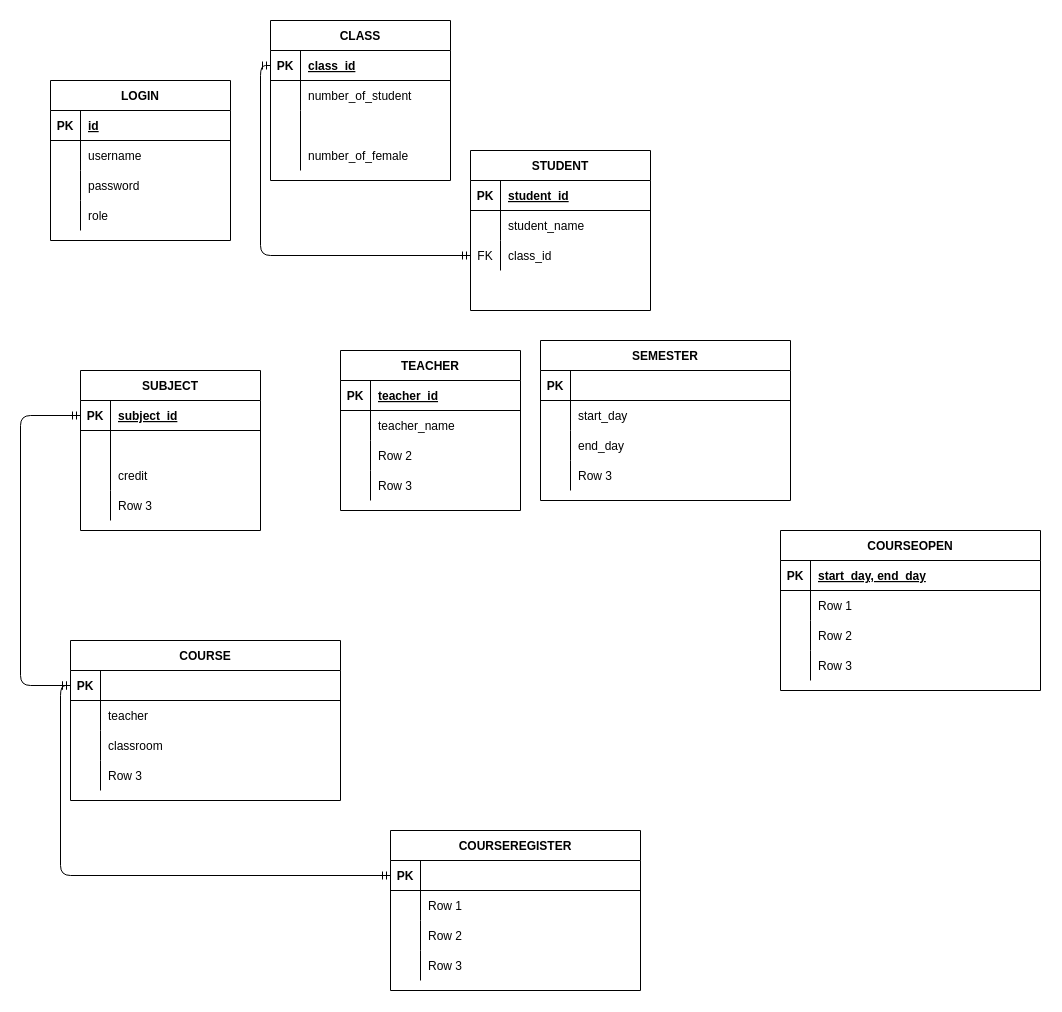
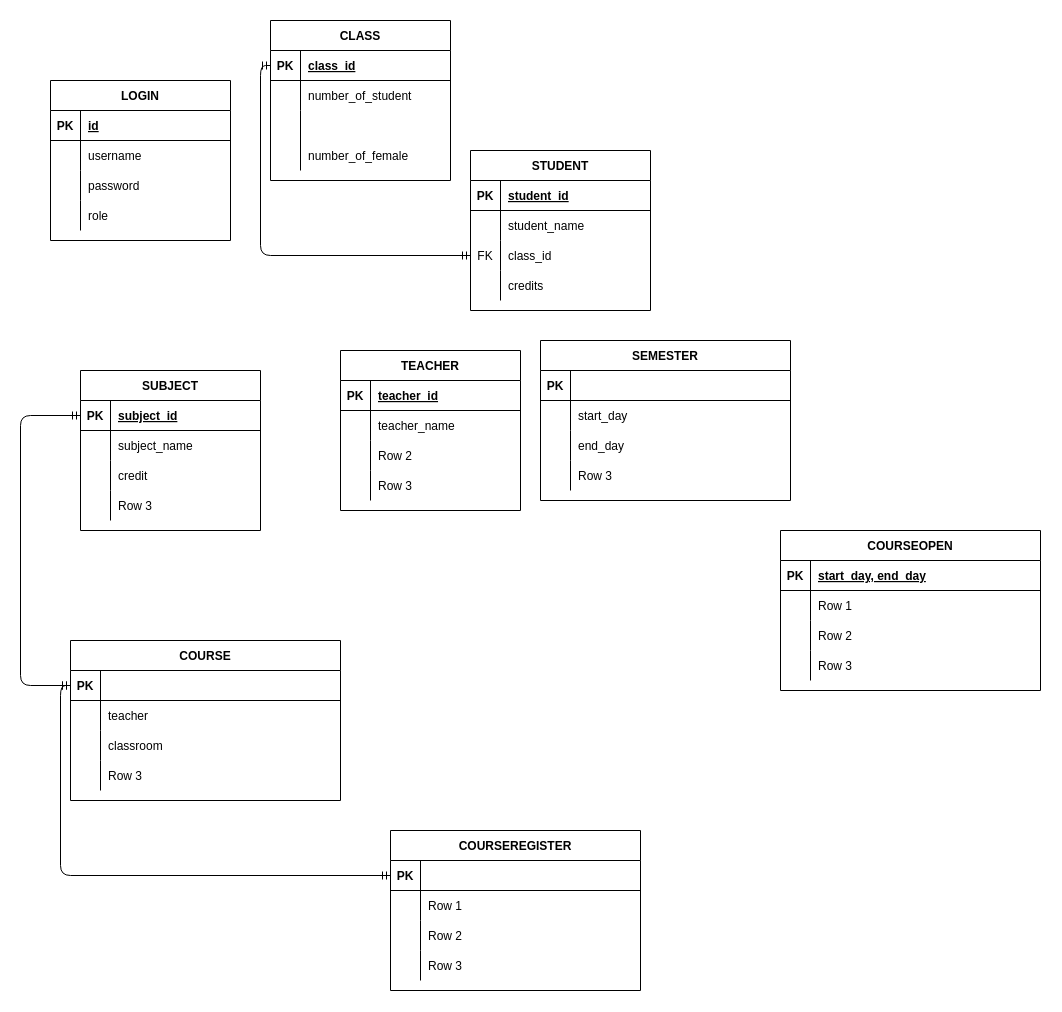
+ <mxCell id="27" value="credits" style="shape=partialRectangle;connectable=0;fillColor=none;top=0;left=0;bottom=0;right=0;align=left;spacingLeft=6;overflow=hidden;" parent="25" vertex="1"><mxGeometry x="30" width="150" height="30" as="geometry" /></mxCell>
+ <mxCell id="47" value="subject_name" style="shape=partialRectangle;connectable=0;fillColor=none;top=0;left=0;bottom=0;right=0;align=left;spacingLeft=6;overflow=hidden;" parent="45" vertex="1"><mxGeometry x="30" width="150" height="30" as="geometry" /></mxCell>
